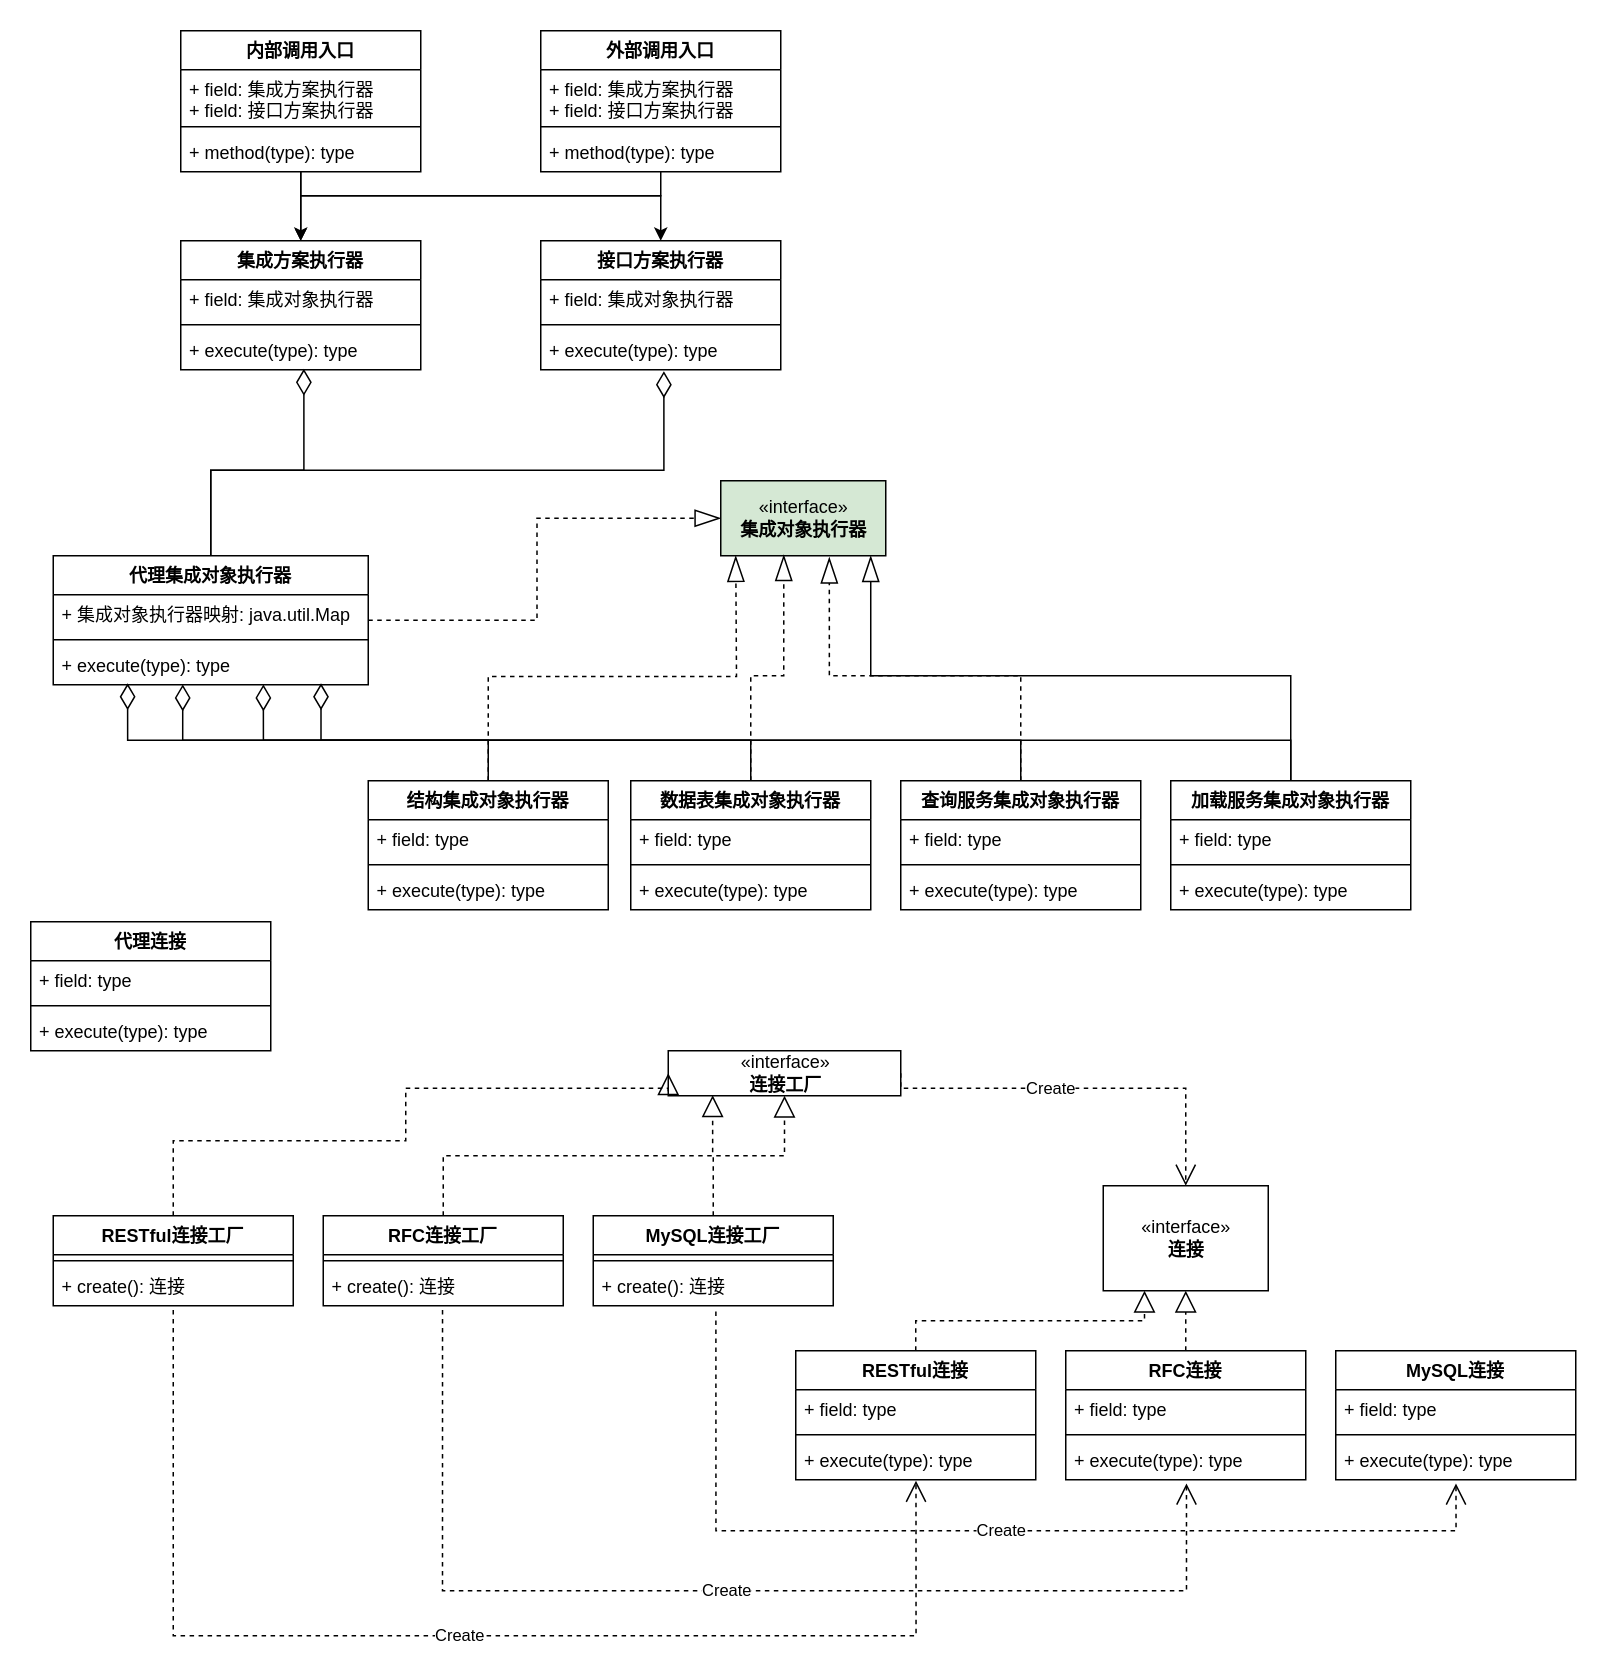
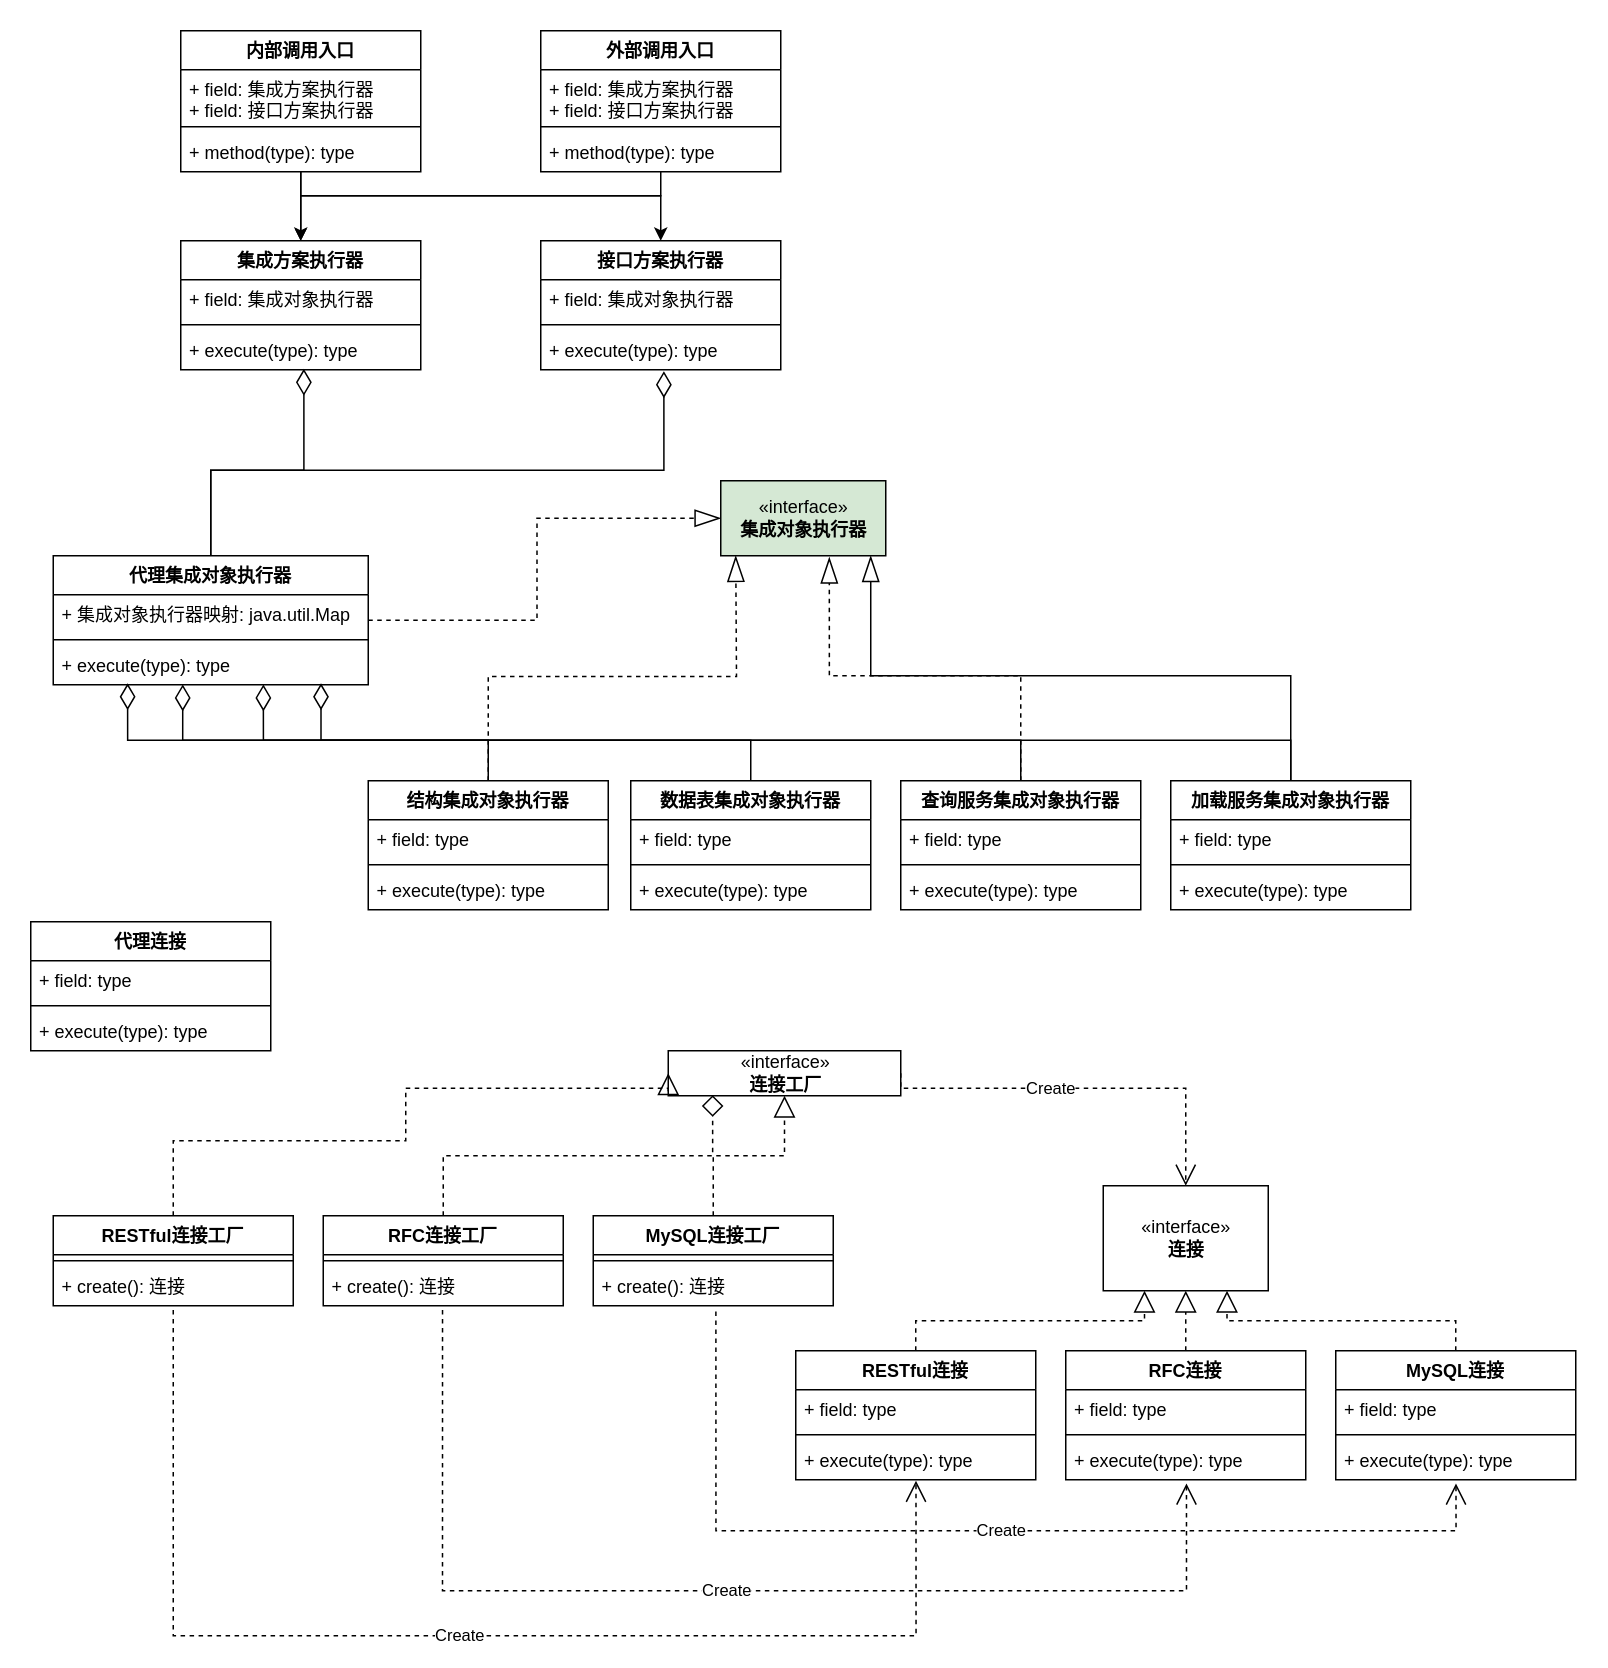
- <mxCell id="36" style="edgeStyle=orthogonalEdgeStyle;rounded=0;orthogonalLoop=1;jettySize=auto;html=1;dashed=1;endArrow=blockThin;endFill=0;endSize=15;entryX=0.382;entryY=0.988;entryDx=0;entryDy=0;entryPerimeter=0;" edge="1" parent="1" source="37" target="28"><mxGeometry relative="1" as="geometry"><mxPoint x="530" y="370" as="targetPoint" /></mxGeometry></mxCell>
- <mxCell id="78" value="" style="endArrow=block;dashed=1;endFill=0;endSize=12;html=1;rounded=0;exitX=0.5;exitY=0;exitDx=0;exitDy=0;entryX=0.191;entryY=0.988;entryDx=0;entryDy=0;edgeStyle=orthogonalEdgeStyle;entryPerimeter=0;" edge="1" parent="1" source="59" target="53"><mxGeometry width="160" relative="1" as="geometry"><mxPoint x="190" y="970" as="sourcePoint" /><mxPoint x="350" y="970" as="targetPoint" /></mxGeometry></mxCell>
+ <mxCell id="78" value="" style="endArrow=diamond;dashed=1;endFill=0;endSize=12;html=1;rounded=0;exitX=0.5;exitY=0;exitDx=0;exitDy=0;entryX=0.191;entryY=0.988;entryDx=0;entryDy=0;edgeStyle=orthogonalEdgeStyle;entryPerimeter=0;" edge="1" parent="1" source="59" target="53"><mxGeometry width="160" relative="1" as="geometry"><mxPoint x="190" y="970" as="sourcePoint" /><mxPoint x="350" y="970" as="targetPoint" /></mxGeometry></mxCell>
+ <mxCell id="82" value="" style="endArrow=block;dashed=1;endFill=0;endSize=12;html=1;rounded=0;exitX=0.5;exitY=0;exitDx=0;exitDy=0;entryX=0.75;entryY=1;entryDx=0;entryDy=0;edgeStyle=orthogonalEdgeStyle;" edge="1" parent="1" source="73" target="54"><mxGeometry width="160" relative="1" as="geometry"><mxPoint x="860" y="830" as="sourcePoint" /><mxPoint x="1020" y="830" as="targetPoint" /></mxGeometry></mxCell>
